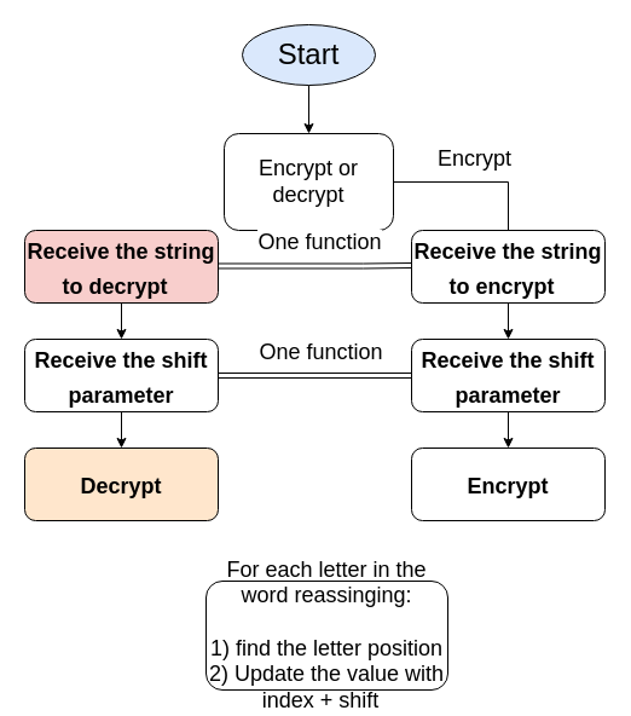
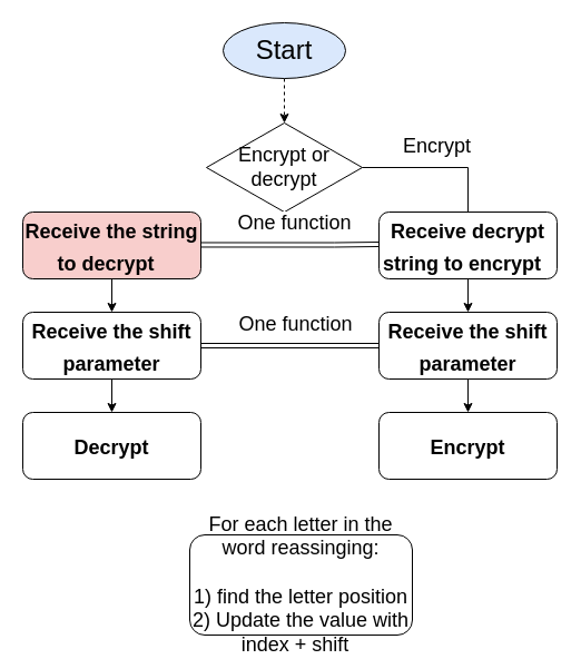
- <mxCell id="2" style="edgeStyle=orthogonalEdgeStyle;rounded=0;orthogonalLoop=1;jettySize=auto;html=1;entryX=0.5;entryY=0;entryDx=0;entryDy=0;fontSize=18;" edge="1" parent="1" source="3" target="10"><mxGeometry relative="1" as="geometry" /></mxCell>
+ <mxCell id="2" style="edgeStyle=orthogonalEdgeStyle;rounded=0;orthogonalLoop=1;jettySize=auto;html=1;entryX=0.5;entryY=0;entryDx=0;entryDy=0;fontSize=18;dashed=1;" edge="1" parent="1" source="3" target="10"><mxGeometry relative="1" as="geometry" /></mxCell>
- <mxCell id="10" value="Encrypt or&lt;br&gt;decrypt" style="whiteSpace=wrap;html=1;fontSize=18;rounded=1;" vertex="1" parent="1"><mxGeometry x="185" y="110" width="140" height="80" as="geometry" /></mxCell>
+ <mxCell id="10" value="Encrypt or&lt;br&gt;decrypt" style="rhombus;whiteSpace=wrap;html=1;fontSize=18;" vertex="1" parent="1"><mxGeometry x="185" y="110" width="140" height="80" as="geometry" /></mxCell>
- <mxCell id="5" value="&lt;font style=&quot;font-size: 18px&quot;&gt;Receive the string to encrypt&amp;nbsp;&amp;nbsp;&lt;/font&gt;" style="rounded=1;whiteSpace=wrap;html=1;fontSize=24;fontStyle=1" vertex="1" parent="1"><mxGeometry x="340" y="190" width="160" height="60" as="geometry" /></mxCell>
+ <mxCell id="5" value="&lt;font style=&quot;font-size: 18px&quot;&gt;Receive decrypt string to encrypt&amp;nbsp;&amp;nbsp;&lt;/font&gt;" style="rounded=1;whiteSpace=wrap;html=1;fontSize=24;fontStyle=1" vertex="1" parent="1"><mxGeometry x="340" y="190" width="160" height="60" as="geometry" /></mxCell>
- <mxCell id="19" value="&lt;span style=&quot;font-size: 18px&quot;&gt;Decrypt&lt;/span&gt;" style="rounded=1;whiteSpace=wrap;html=1;fontSize=24;fontStyle=1;fillColor=#ffe6cc;" vertex="1" parent="1"><mxGeometry x="20" y="370" width="160" height="60" as="geometry" /></mxCell>
+ <mxCell id="19" value="&lt;span style=&quot;font-size: 18px&quot;&gt;Decrypt&lt;/span&gt;" style="rounded=1;whiteSpace=wrap;html=1;fontSize=24;fontStyle=1" vertex="1" parent="1"><mxGeometry x="20" y="370" width="160" height="60" as="geometry" /></mxCell>
